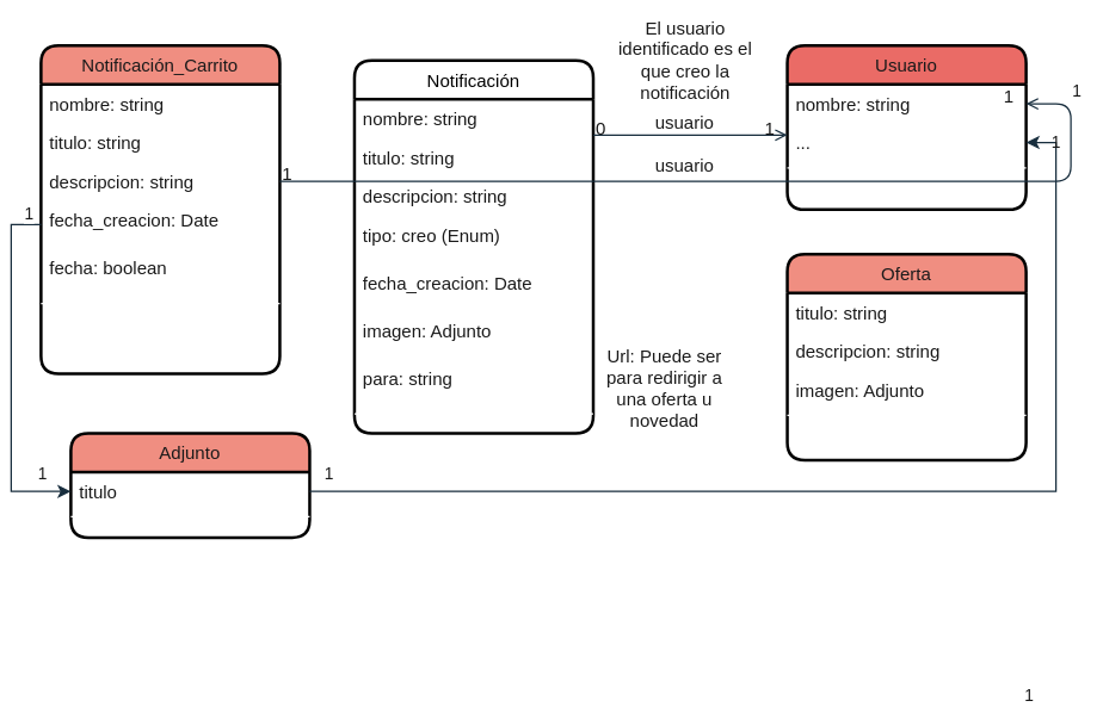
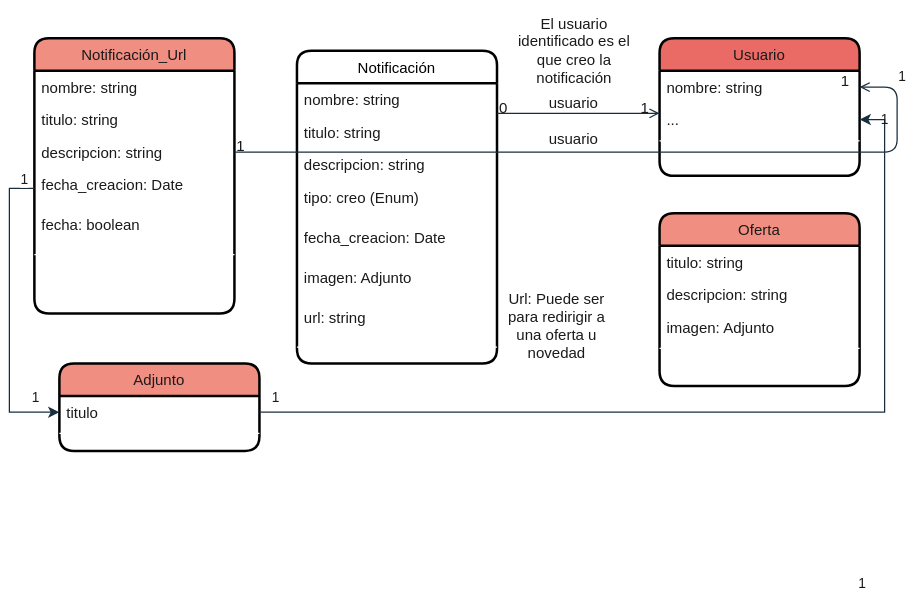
- <mxCell id="27" value="Notificación_Carrito" style="swimlane;fontStyle=0;align=center;verticalAlign=top;childLayout=stackLayout;horizontal=1;startSize=26;horizontalStack=0;resizeParent=1;resizeLast=0;collapsible=1;marginBottom=0;rounded=1;shadow=0;strokeWidth=2;labelBackgroundColor=none;fillColor=#F08E81;strokeColor=light-dark(#000000,#000000);fontColor=#1A1A1A;" vertex="1" parent="1"><mxGeometry x="20" y="30" width="160" height="220" as="geometry"><mxRectangle x="230" y="140" width="160" height="26" as="alternateBounds" /></mxGeometry></mxCell>
+ <mxCell id="27" value="Notificación_Url" style="swimlane;fontStyle=0;align=center;verticalAlign=top;childLayout=stackLayout;horizontal=1;startSize=26;horizontalStack=0;resizeParent=1;resizeLast=0;collapsible=1;marginBottom=0;rounded=1;shadow=0;strokeWidth=2;labelBackgroundColor=none;fillColor=#F08E81;strokeColor=light-dark(#000000,#000000);fontColor=#1A1A1A;" vertex="1" parent="1"><mxGeometry x="20" y="30" width="160" height="220" as="geometry"><mxRectangle x="230" y="140" width="160" height="26" as="alternateBounds" /></mxGeometry></mxCell>
- <mxCell id="9" value="para: string" style="text;align=left;verticalAlign=top;spacingLeft=4;spacingRight=4;overflow=hidden;rotatable=0;points=[[0,0.5],[1,0.5]];portConstraint=eastwest;labelBackgroundColor=none;rounded=1;fontColor=#1A1A1A;" vertex="1" parent="2"><mxGeometry y="200" width="160" height="32" as="geometry" /></mxCell>
+ <mxCell id="9" value="url: string" style="text;align=left;verticalAlign=top;spacingLeft=4;spacingRight=4;overflow=hidden;rotatable=0;points=[[0,0.5],[1,0.5]];portConstraint=eastwest;labelBackgroundColor=none;rounded=1;fontColor=#1A1A1A;" vertex="1" parent="2"><mxGeometry y="200" width="160" height="32" as="geometry" /></mxCell>
